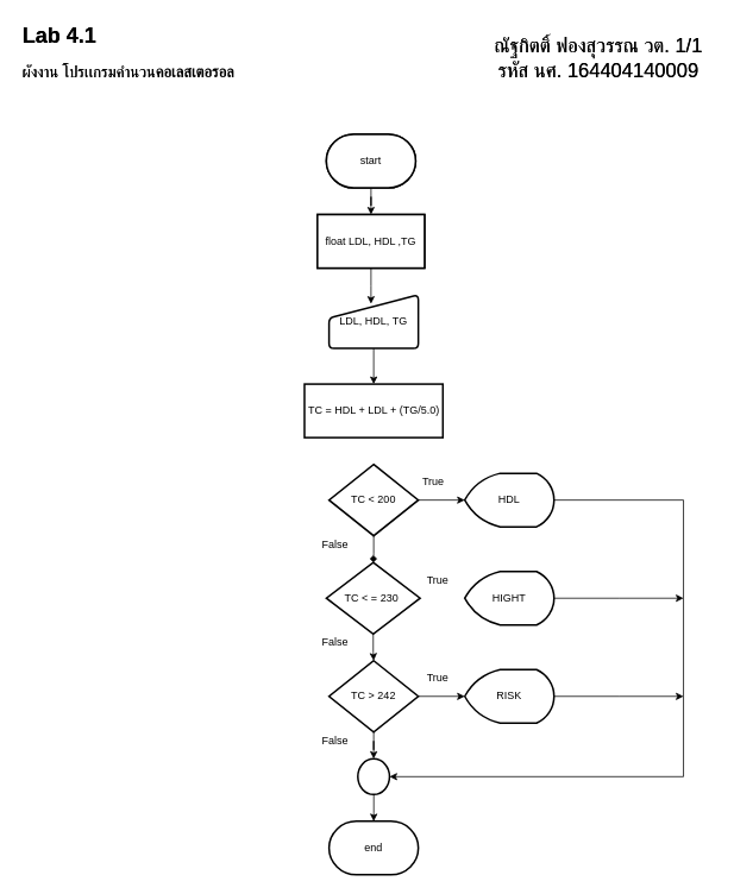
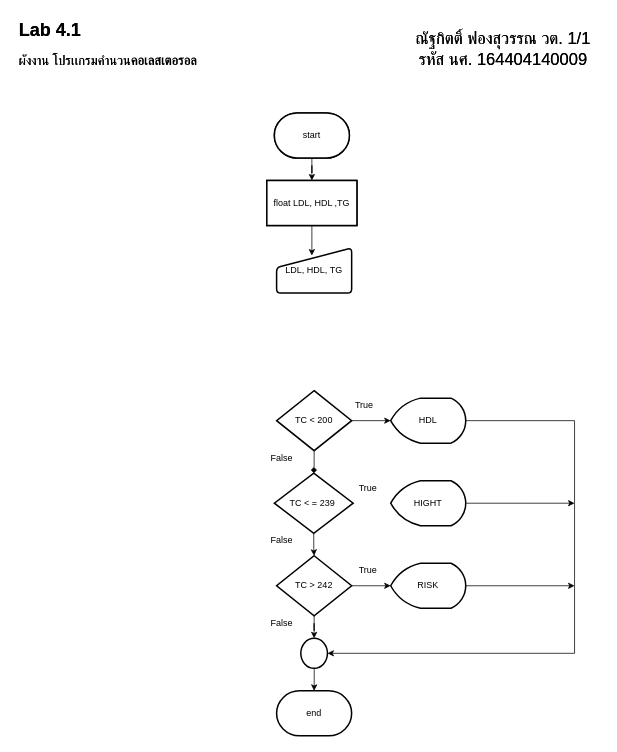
- <mxCell id="12" value="" style="edgeStyle=orthogonalEdgeStyle;rounded=0;orthogonalLoop=1;jettySize=auto;html=1;" edge="1" parent="1" source="13" target="14"><mxGeometry relative="1" as="geometry" /></mxCell>
- <mxCell id="14" value="TC = HDL + LDL + (TG/5.0)" style="rounded=0;whiteSpace=wrap;html=1;strokeWidth=2;" vertex="1" parent="1"><mxGeometry x="340.5" y="430" width="155" height="60" as="geometry" /></mxCell>
- <mxCell id="19" value="TC &amp;lt; = 230&amp;nbsp;" style="strokeWidth=2;html=1;shape=mxgraph.flowchart.decision;whiteSpace=wrap;" vertex="1" parent="1"><mxGeometry x="365" y="630" width="105" height="80" as="geometry" /></mxCell>
+ <mxCell id="19" value="TC &amp;lt; = 239&amp;nbsp;" style="strokeWidth=2;html=1;shape=mxgraph.flowchart.decision;whiteSpace=wrap;" vertex="1" parent="1"><mxGeometry x="365" y="630" width="105" height="80" as="geometry" /></mxCell>
